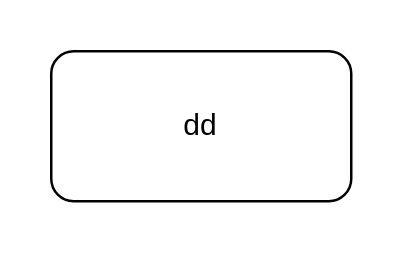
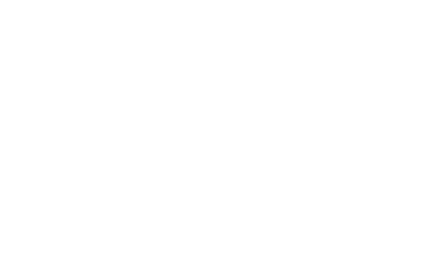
- <mxCell id="2" value="dd&lt;br&gt;" style="rounded=1;whiteSpace=wrap;html=1;" parent="1" vertex="1"><mxGeometry x="20" y="20" width="120" height="60" as="geometry" /></mxCell>
